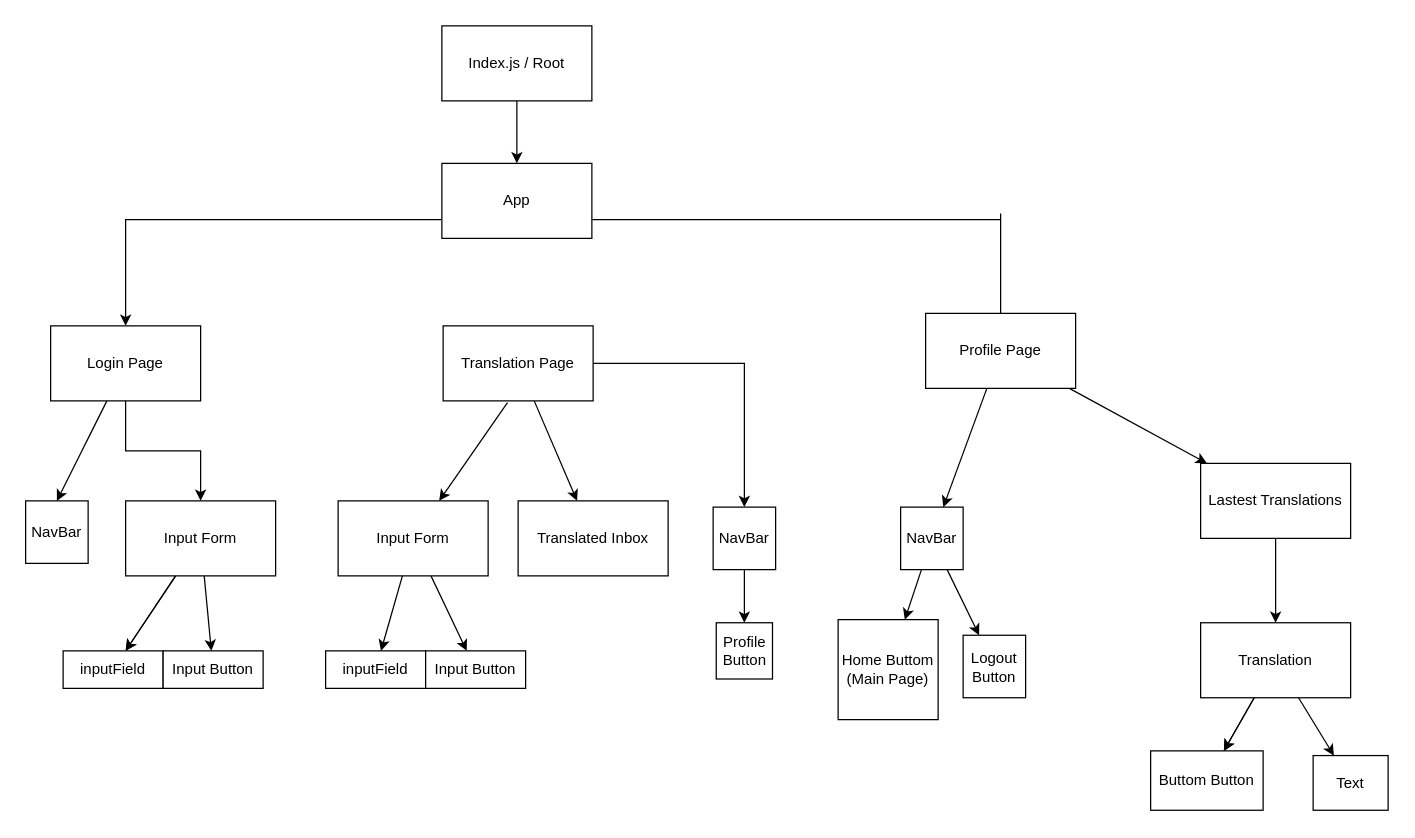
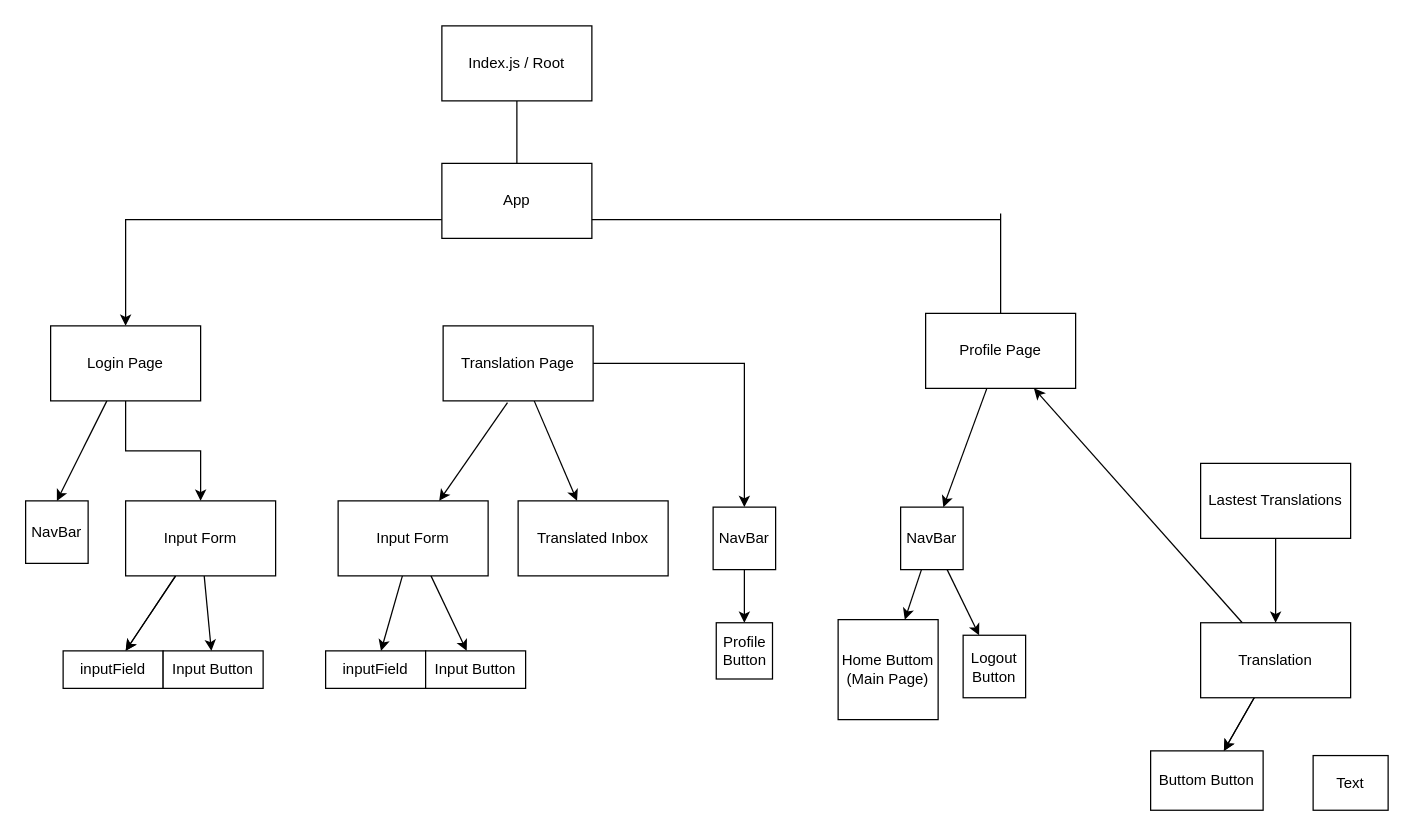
- <mxCell id="2" style="edgeStyle=none;html=1;exitX=0.5;exitY=1;exitDx=0;exitDy=0;entryX=0.5;entryY=0;entryDx=0;entryDy=0;" edge="1" parent="1" source="3" target="5"><mxGeometry relative="1" as="geometry" /></mxCell>
+ <mxCell id="2" style="edgeStyle=none;html=1;exitX=0.5;exitY=1;exitDx=0;exitDy=0;entryX=0.5;entryY=0;entryDx=0;entryDy=0;endArrow=none;" edge="1" parent="1" source="3" target="5"><mxGeometry relative="1" as="geometry" /></mxCell>
- <mxCell id="20" value="" style="edgeStyle=none;html=1;" edge="1" parent="1" source="21" target="40"><mxGeometry relative="1" as="geometry" /></mxCell>
- <mxCell id="43" value="" style="edgeStyle=none;html=1;" edge="1" parent="1" source="44" target="46"><mxGeometry relative="1" as="geometry" /></mxCell>
+ <mxCell id="43" value="" style="edgeStyle=none;html=1;" edge="1" parent="1" source="44" target="21"><mxGeometry relative="1" as="geometry" /></mxCell>
